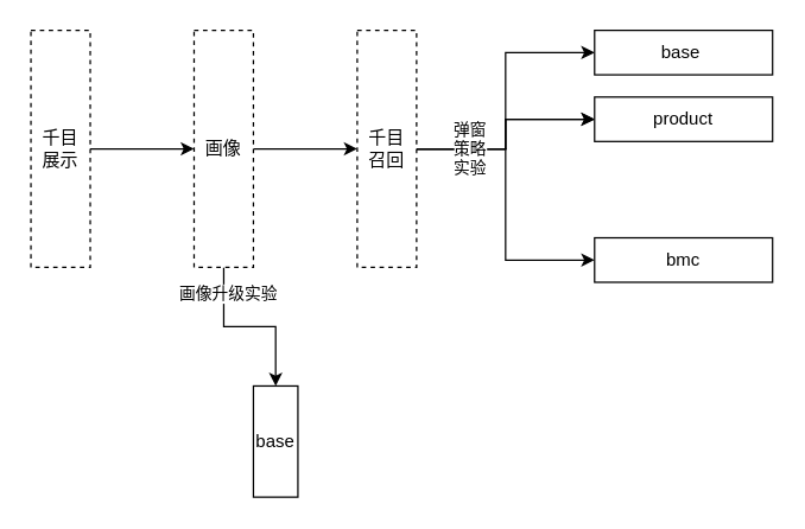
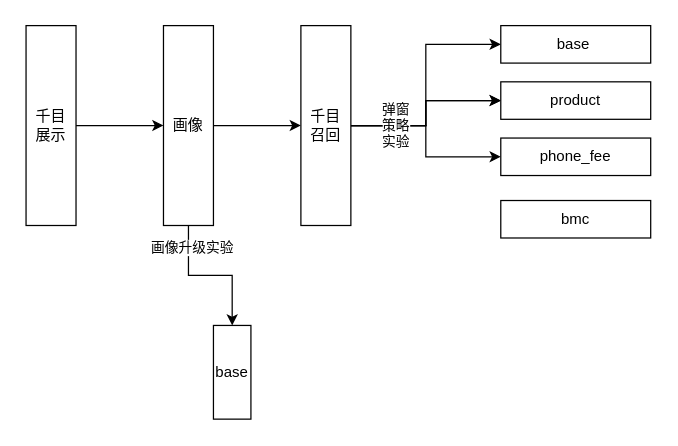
- <mxCell id="3" value="千目&lt;br&gt;展示" style="rounded=0;whiteSpace=wrap;html=1;dashed=1;" vertex="1" parent="1"><mxGeometry x="20" y="20" width="40" height="160" as="geometry" /></mxCell>
+ <mxCell id="3" value="千目&lt;br&gt;展示" style="rounded=0;whiteSpace=wrap;html=1;" vertex="1" parent="1"><mxGeometry x="20" y="20" width="40" height="160" as="geometry" /></mxCell>
- <mxCell id="7" value="画像" style="rounded=0;whiteSpace=wrap;html=1;dashed=1;" vertex="1" parent="1"><mxGeometry x="130" y="20" width="40" height="160" as="geometry" /></mxCell>
+ <mxCell id="7" value="画像" style="rounded=0;whiteSpace=wrap;html=1;" vertex="1" parent="1"><mxGeometry x="130" y="20" width="40" height="160" as="geometry" /></mxCell>
- <mxCell id="14" value="千目&lt;br&gt;召回" style="rounded=0;whiteSpace=wrap;html=1;dashed=1;" vertex="1" parent="1"><mxGeometry x="240" y="20" width="40" height="160" as="geometry" /></mxCell>
+ <mxCell id="14" value="千目&lt;br&gt;召回" style="rounded=0;whiteSpace=wrap;html=1;" vertex="1" parent="1"><mxGeometry x="240" y="20" width="40" height="160" as="geometry" /></mxCell>
+ <mxCell id="10" style="edgeStyle=orthogonalEdgeStyle;rounded=0;orthogonalLoop=1;jettySize=auto;html=1;exitX=1;exitY=0.5;exitDx=0;exitDy=0;" edge="1" parent="1" source="14" target="17"><mxGeometry relative="1" as="geometry" /></mxCell>
+ <mxCell id="17" value="phone_fee" style="rounded=0;whiteSpace=wrap;html=1;" vertex="1" parent="1"><mxGeometry x="400" y="110" width="120" height="30" as="geometry" /></mxCell>
- <mxCell id="11" style="edgeStyle=orthogonalEdgeStyle;rounded=0;orthogonalLoop=1;jettySize=auto;html=1;entryX=0;entryY=0.5;entryDx=0;entryDy=0;" edge="1" parent="1" source="14" target="19"><mxGeometry relative="1" as="geometry" /></mxCell>
